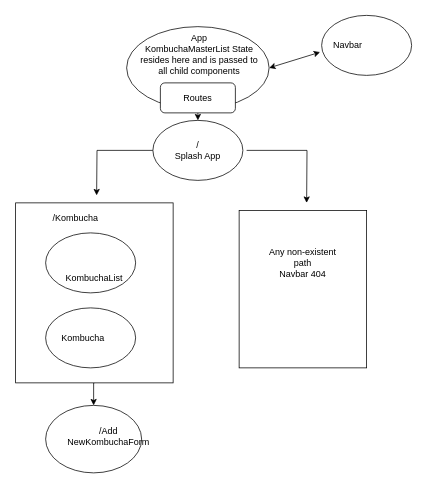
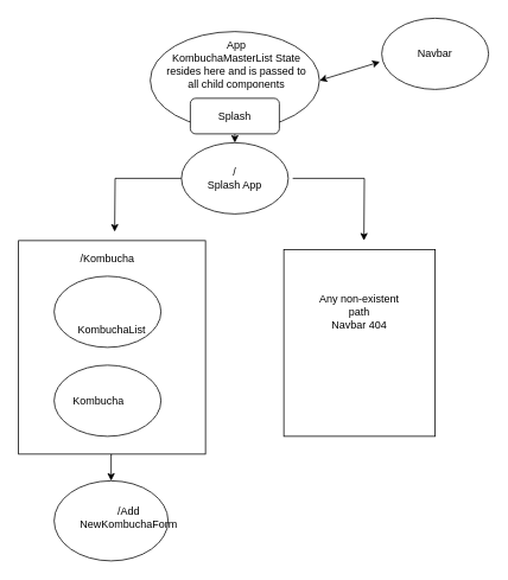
- <mxCell id="5" value="Navbar" style="text;html=1;strokeColor=none;fillColor=none;align=center;verticalAlign=middle;whiteSpace=wrap;rounded=0;" vertex="1" parent="1"><mxGeometry x="443" y="50" width="40" height="20" as="geometry" /></mxCell>
+ <mxCell id="5" value="Navbar" style="text;html=1;strokeColor=none;fillColor=none;align=center;verticalAlign=middle;whiteSpace=wrap;rounded=0;" vertex="1" parent="1"><mxGeometry x="468" y="50" width="40" height="20" as="geometry" /></mxCell>
- <mxCell id="9" value="Routes" style="text;html=1;strokeColor=none;fillColor=none;align=center;verticalAlign=middle;whiteSpace=wrap;rounded=0;" vertex="1" parent="1"><mxGeometry x="243" y="120" width="40" height="20" as="geometry" /></mxCell>
+ <mxCell id="9" value="Splash" style="text;html=1;strokeColor=none;fillColor=none;align=center;verticalAlign=middle;whiteSpace=wrap;rounded=0;" vertex="1" parent="1"><mxGeometry x="243" y="120" width="40" height="20" as="geometry" /></mxCell>
- <mxCell id="22" value="/Kombucha" style="text;html=1;strokeColor=none;fillColor=none;align=center;verticalAlign=middle;whiteSpace=wrap;rounded=0;" vertex="1" parent="1"><mxGeometry x="80" y="280" width="40" height="20" as="geometry" /></mxCell>
+ <mxCell id="22" value="/Kombucha" style="text;html=1;strokeColor=none;fillColor=none;align=center;verticalAlign=middle;whiteSpace=wrap;rounded=0;" vertex="1" parent="1"><mxGeometry x="100" y="280" width="40" height="20" as="geometry" /></mxCell>
